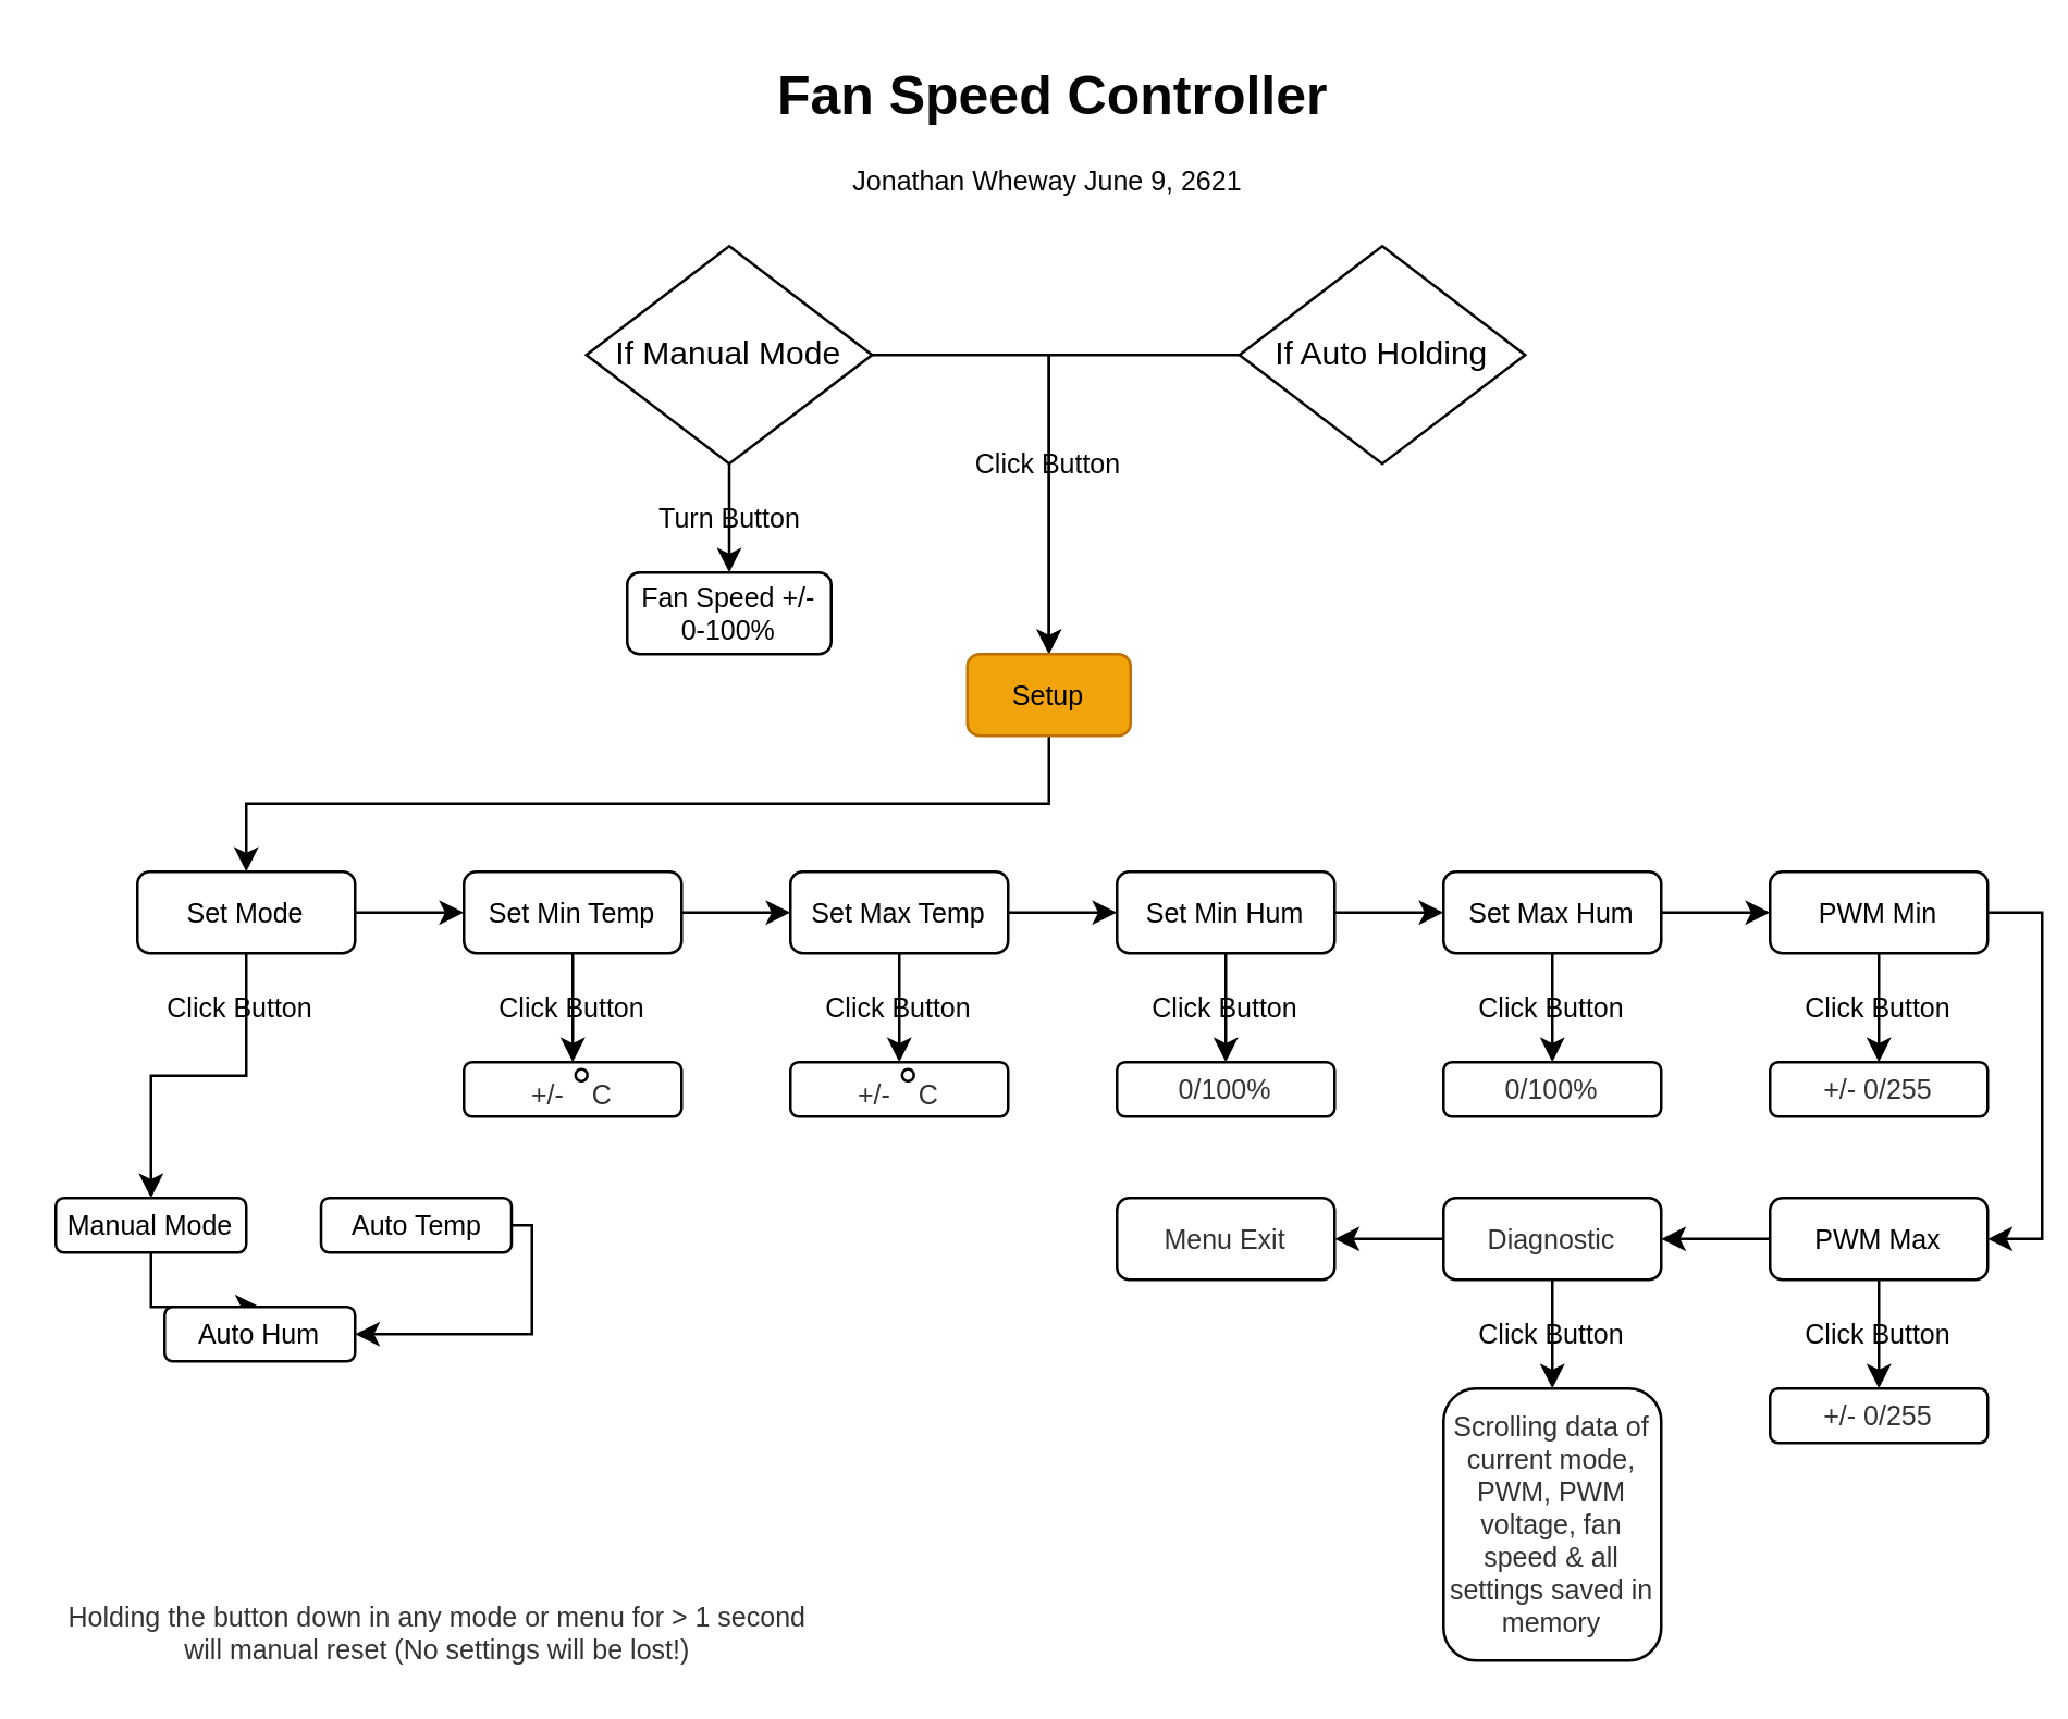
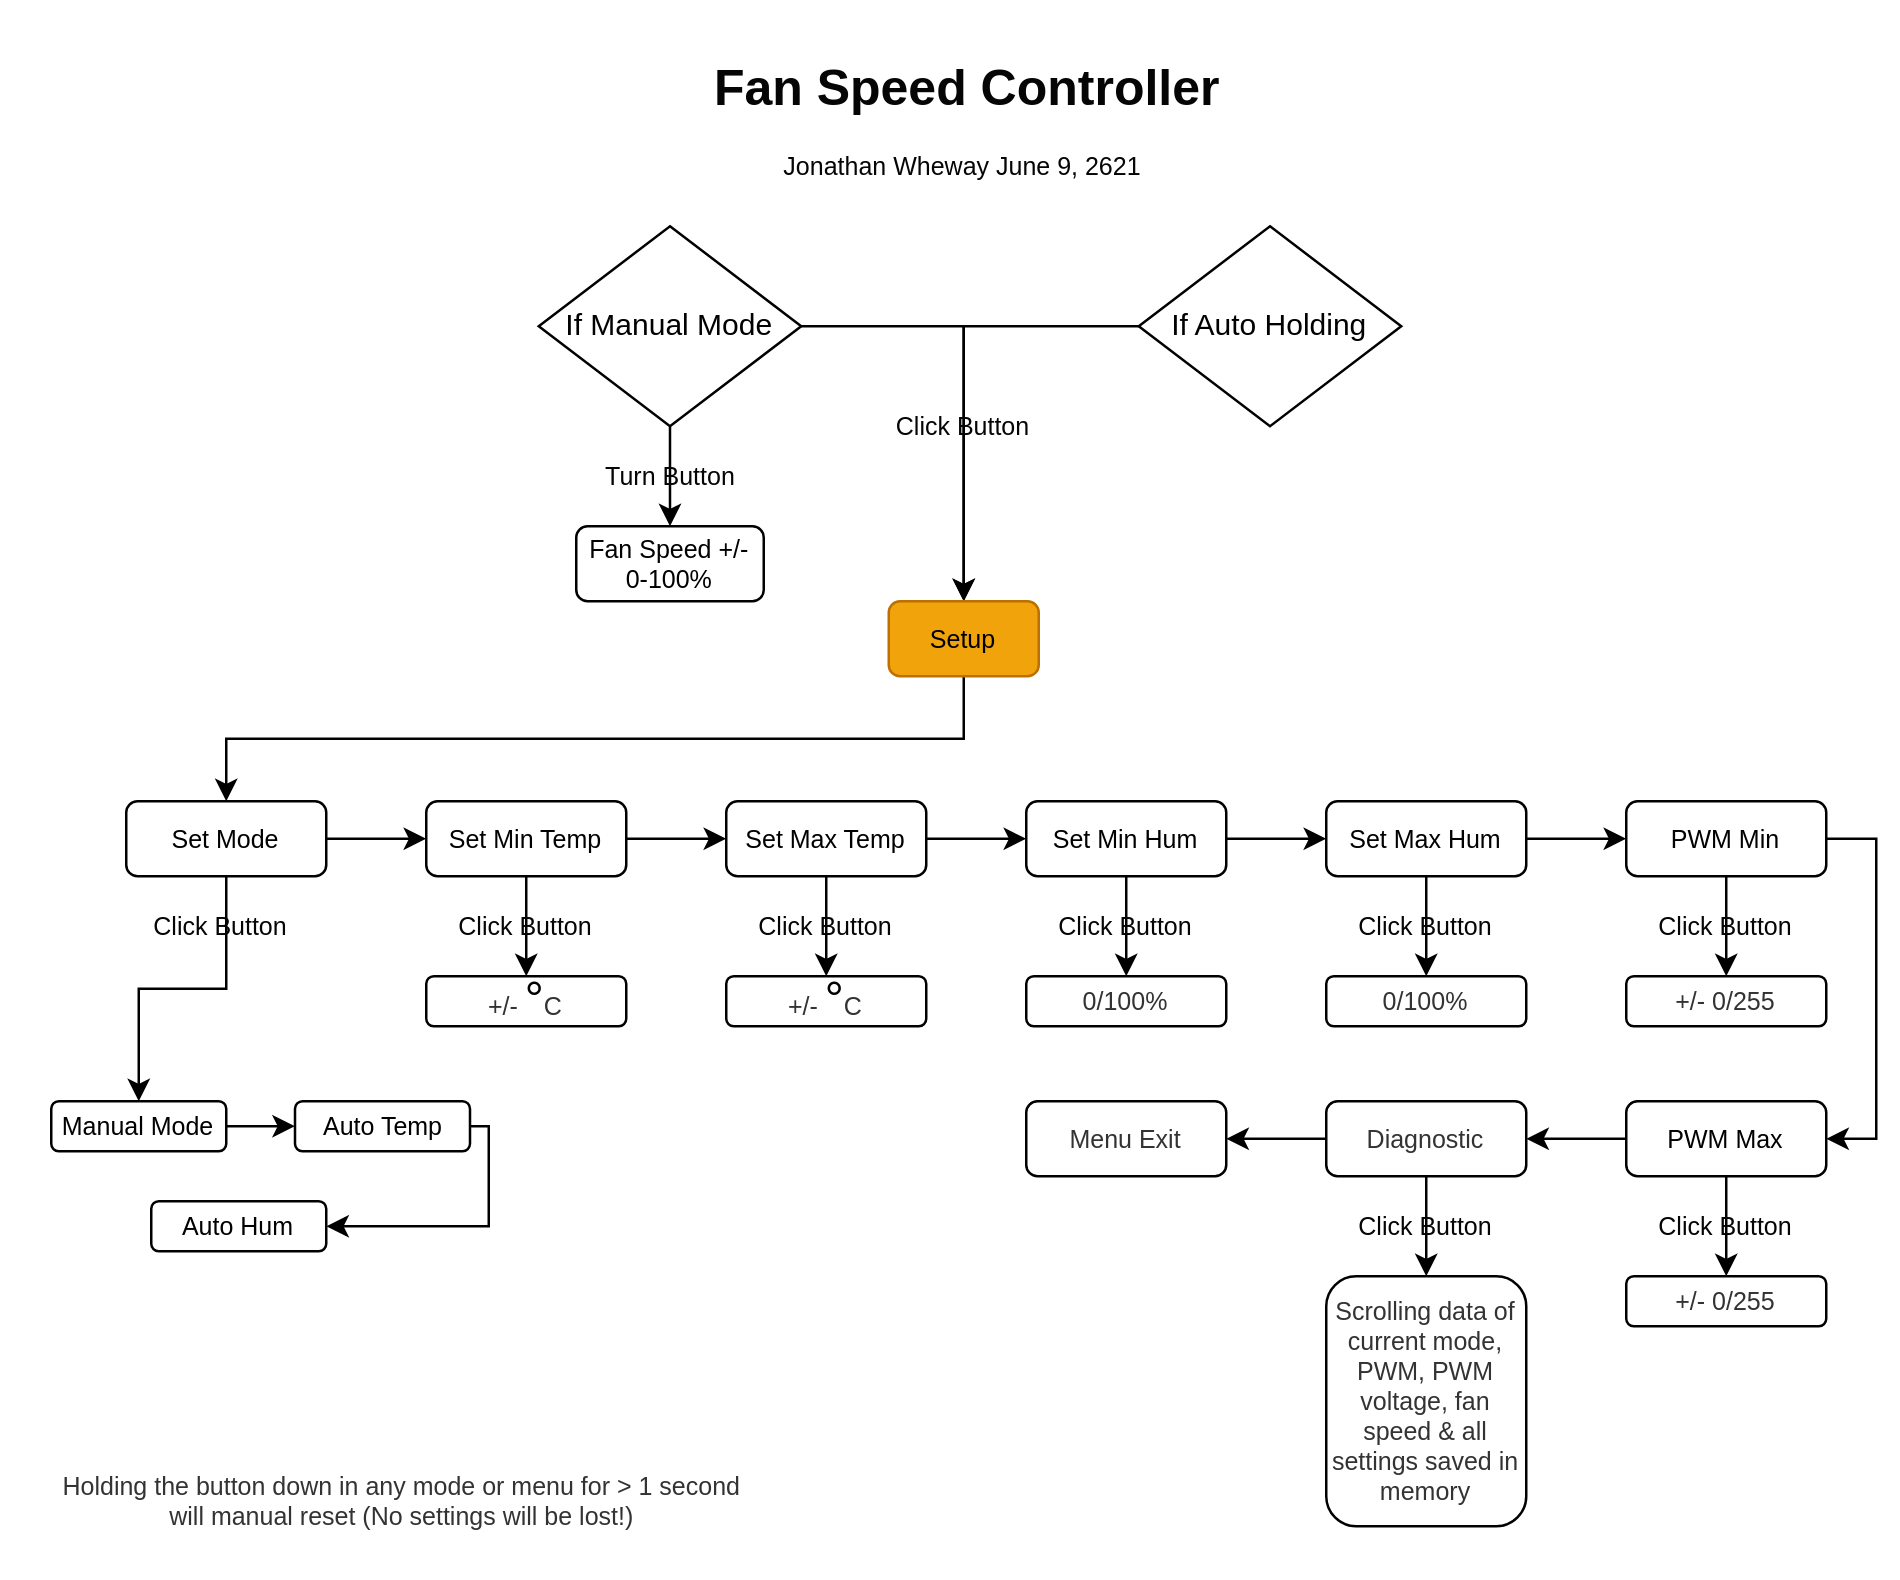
- <mxCell id="30" value="" style="edgeStyle=orthogonalEdgeStyle;rounded=0;orthogonalLoop=1;jettySize=auto;html=1;fontSize=10;fontColor=#050505;" parent="1" source="31" target="34" edge="1"><mxGeometry relative="1" as="geometry" /></mxCell>
+ <mxCell id="30" value="" style="edgeStyle=orthogonalEdgeStyle;rounded=0;orthogonalLoop=1;jettySize=auto;html=1;fontSize=10;fontColor=#050505;" parent="1" source="31" target="33" edge="1"><mxGeometry relative="1" as="geometry" /></mxCell>
